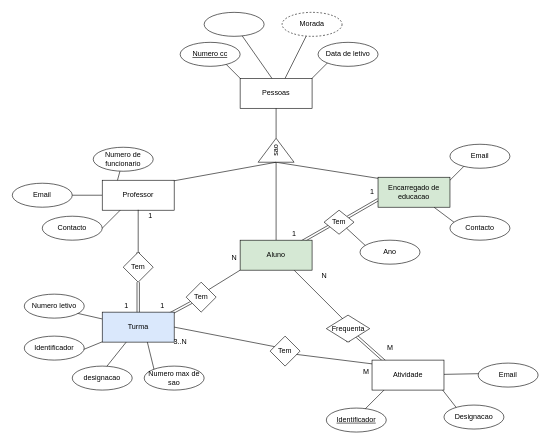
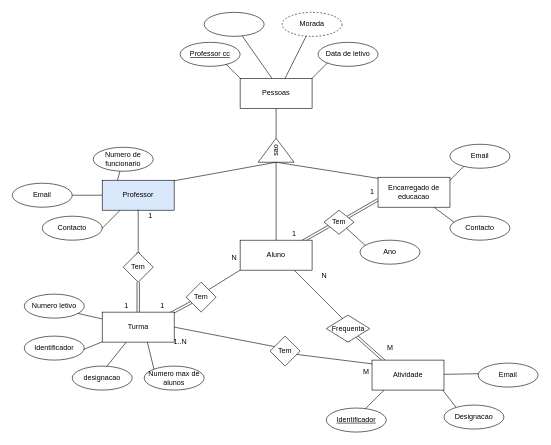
- <mxCell id="32" value="&lt;u&gt;Numero cc&lt;/u&gt;" style="ellipse;whiteSpace=wrap;html=1;" vertex="1" parent="1"><mxGeometry x="300" y="70" width="100" height="40" as="geometry" /></mxCell>
+ <mxCell id="32" value="&lt;u&gt;Professor cc&lt;/u&gt;" style="ellipse;whiteSpace=wrap;html=1;" vertex="1" parent="1"><mxGeometry x="300" y="70" width="100" height="40" as="geometry" /></mxCell>
- <mxCell id="40" value="Encarregado de educacao" style="rounded=0;whiteSpace=wrap;html=1;fillColor=#d5e8d4;" vertex="1" parent="1"><mxGeometry x="630" y="295" width="120" height="50" as="geometry" /></mxCell>
+ <mxCell id="40" value="Encarregado de educacao" style="rounded=0;whiteSpace=wrap;html=1;" vertex="1" parent="1"><mxGeometry x="630" y="295" width="120" height="50" as="geometry" /></mxCell>
- <mxCell id="38" value="Professor" style="rounded=0;whiteSpace=wrap;html=1;" vertex="1" parent="1"><mxGeometry x="170" y="300" width="120" height="50" as="geometry" /></mxCell>
+ <mxCell id="38" value="Professor" style="rounded=0;whiteSpace=wrap;html=1;fillColor=#dae8fc;" vertex="1" parent="1"><mxGeometry x="170" y="300" width="120" height="50" as="geometry" /></mxCell>
- <mxCell id="39" value="Aluno" style="rounded=0;whiteSpace=wrap;html=1;fillColor=#d5e8d4;" vertex="1" parent="1"><mxGeometry x="400" y="400" width="120" height="50" as="geometry" /></mxCell>
+ <mxCell id="39" value="Aluno" style="rounded=0;whiteSpace=wrap;html=1;" vertex="1" parent="1"><mxGeometry x="400" y="400" width="120" height="50" as="geometry" /></mxCell>
- <mxCell id="41" value="Turma" style="rounded=0;whiteSpace=wrap;html=1;fillColor=#dae8fc;" vertex="1" parent="1"><mxGeometry x="170" y="520" width="120" height="50" as="geometry" /></mxCell>
+ <mxCell id="41" value="Turma" style="rounded=0;whiteSpace=wrap;html=1;" vertex="1" parent="1"><mxGeometry x="170" y="520" width="120" height="50" as="geometry" /></mxCell>
- <mxCell id="66" value="3..N" style="text;html=1;align=center;verticalAlign=middle;resizable=0;points=[];autosize=1;strokeColor=none;fillColor=none;" vertex="1" parent="1"><mxGeometry x="275" y="555" width="50" height="30" as="geometry" /></mxCell>
+ <mxCell id="66" value="1..N" style="text;html=1;align=center;verticalAlign=middle;resizable=0;points=[];autosize=1;strokeColor=none;fillColor=none;" vertex="1" parent="1"><mxGeometry x="275" y="555" width="50" height="30" as="geometry" /></mxCell>
- <mxCell id="57" value="Numero max de sao" style="ellipse;whiteSpace=wrap;html=1;" vertex="1" parent="1"><mxGeometry x="240" y="610" width="100" height="40" as="geometry" /></mxCell>
+ <mxCell id="57" value="Numero max de alunos" style="ellipse;whiteSpace=wrap;html=1;" vertex="1" parent="1"><mxGeometry x="240" y="610" width="100" height="40" as="geometry" /></mxCell>
